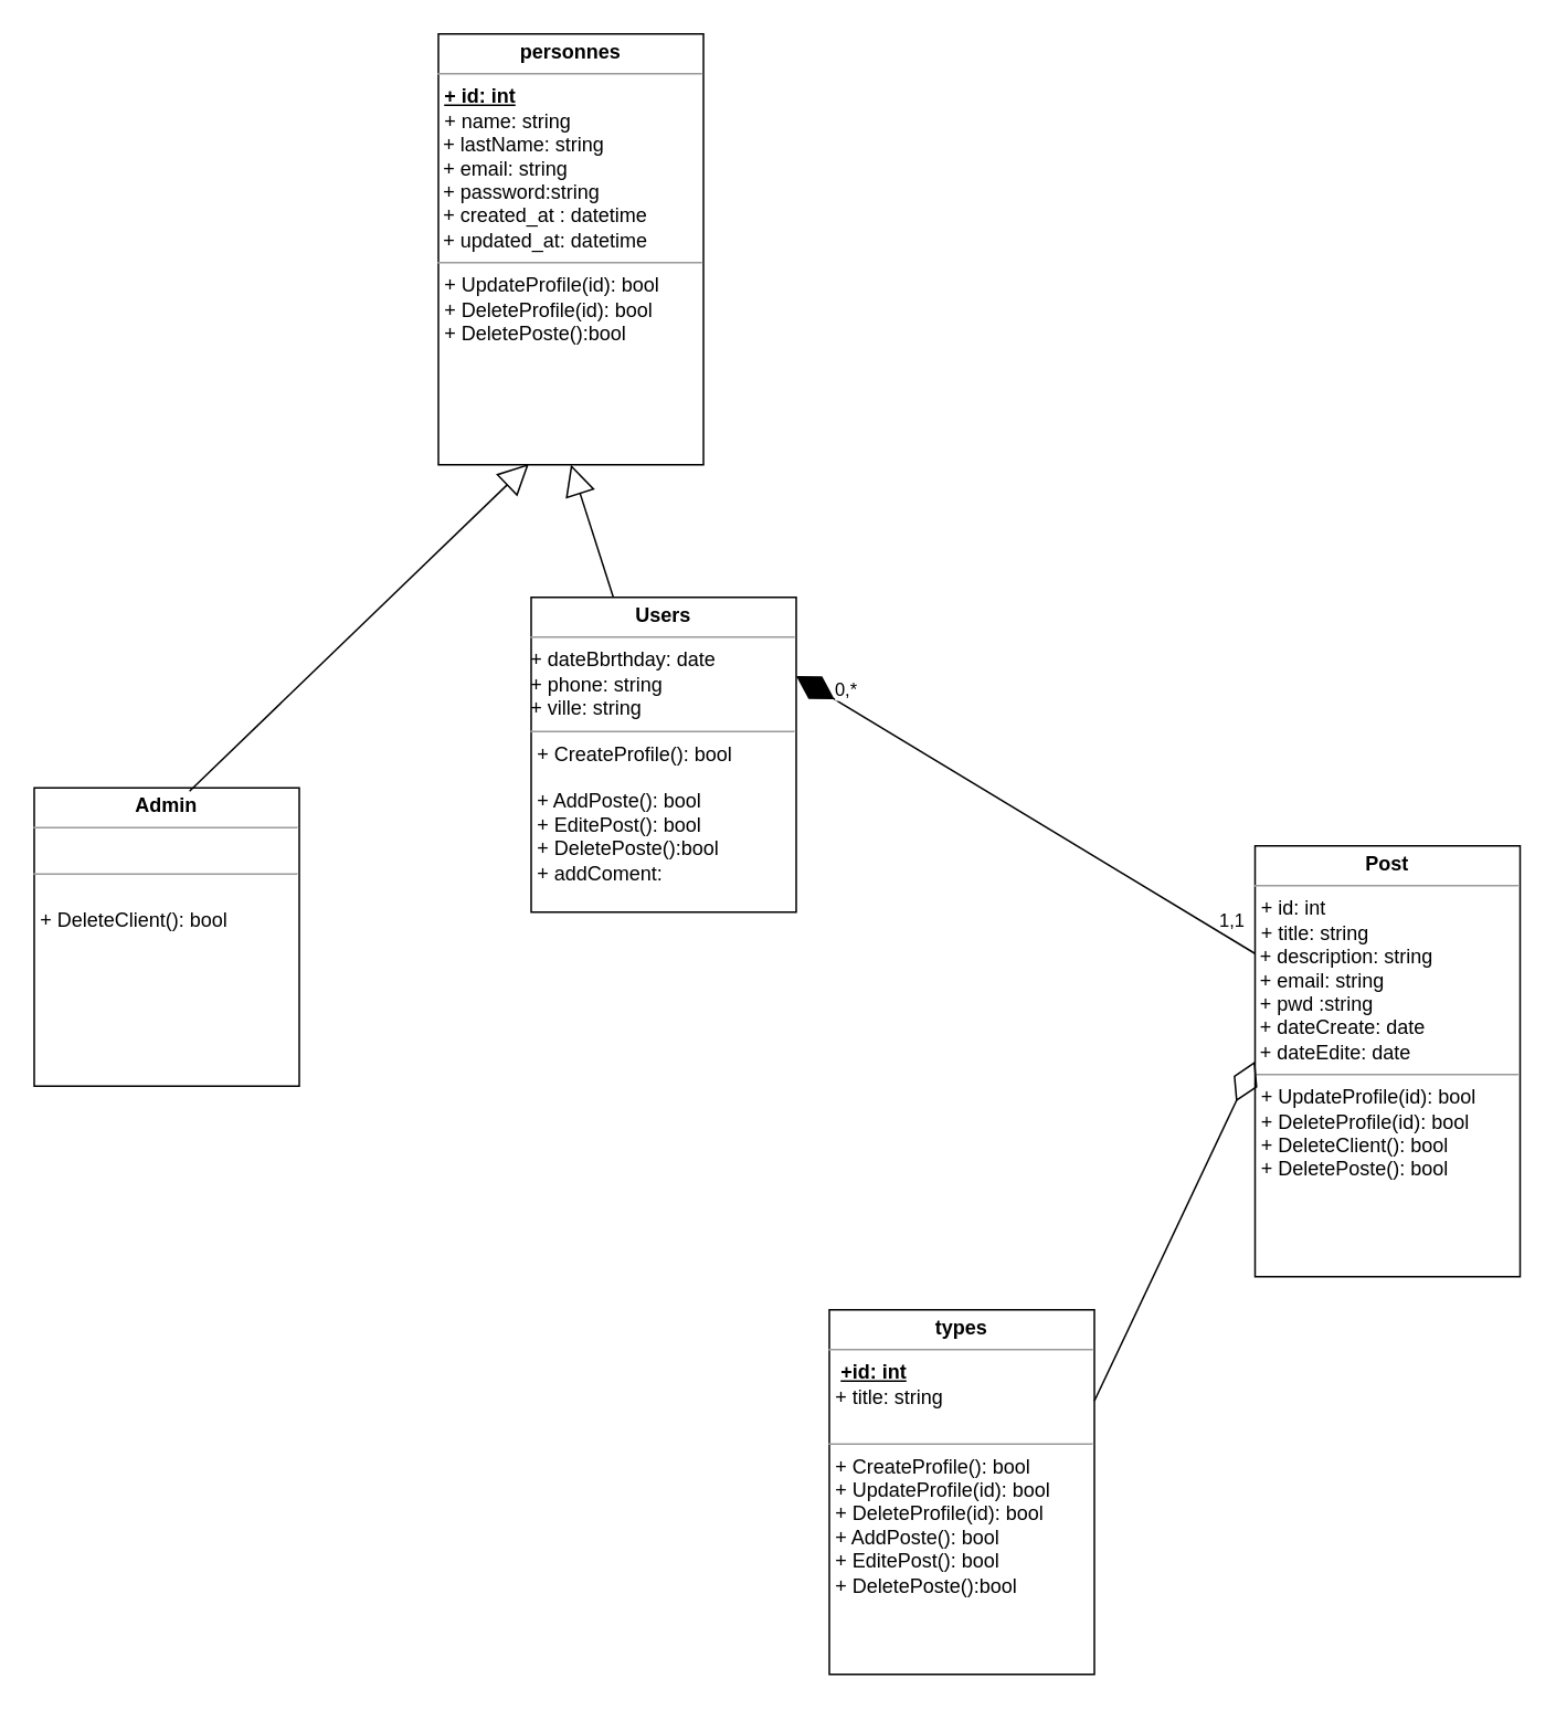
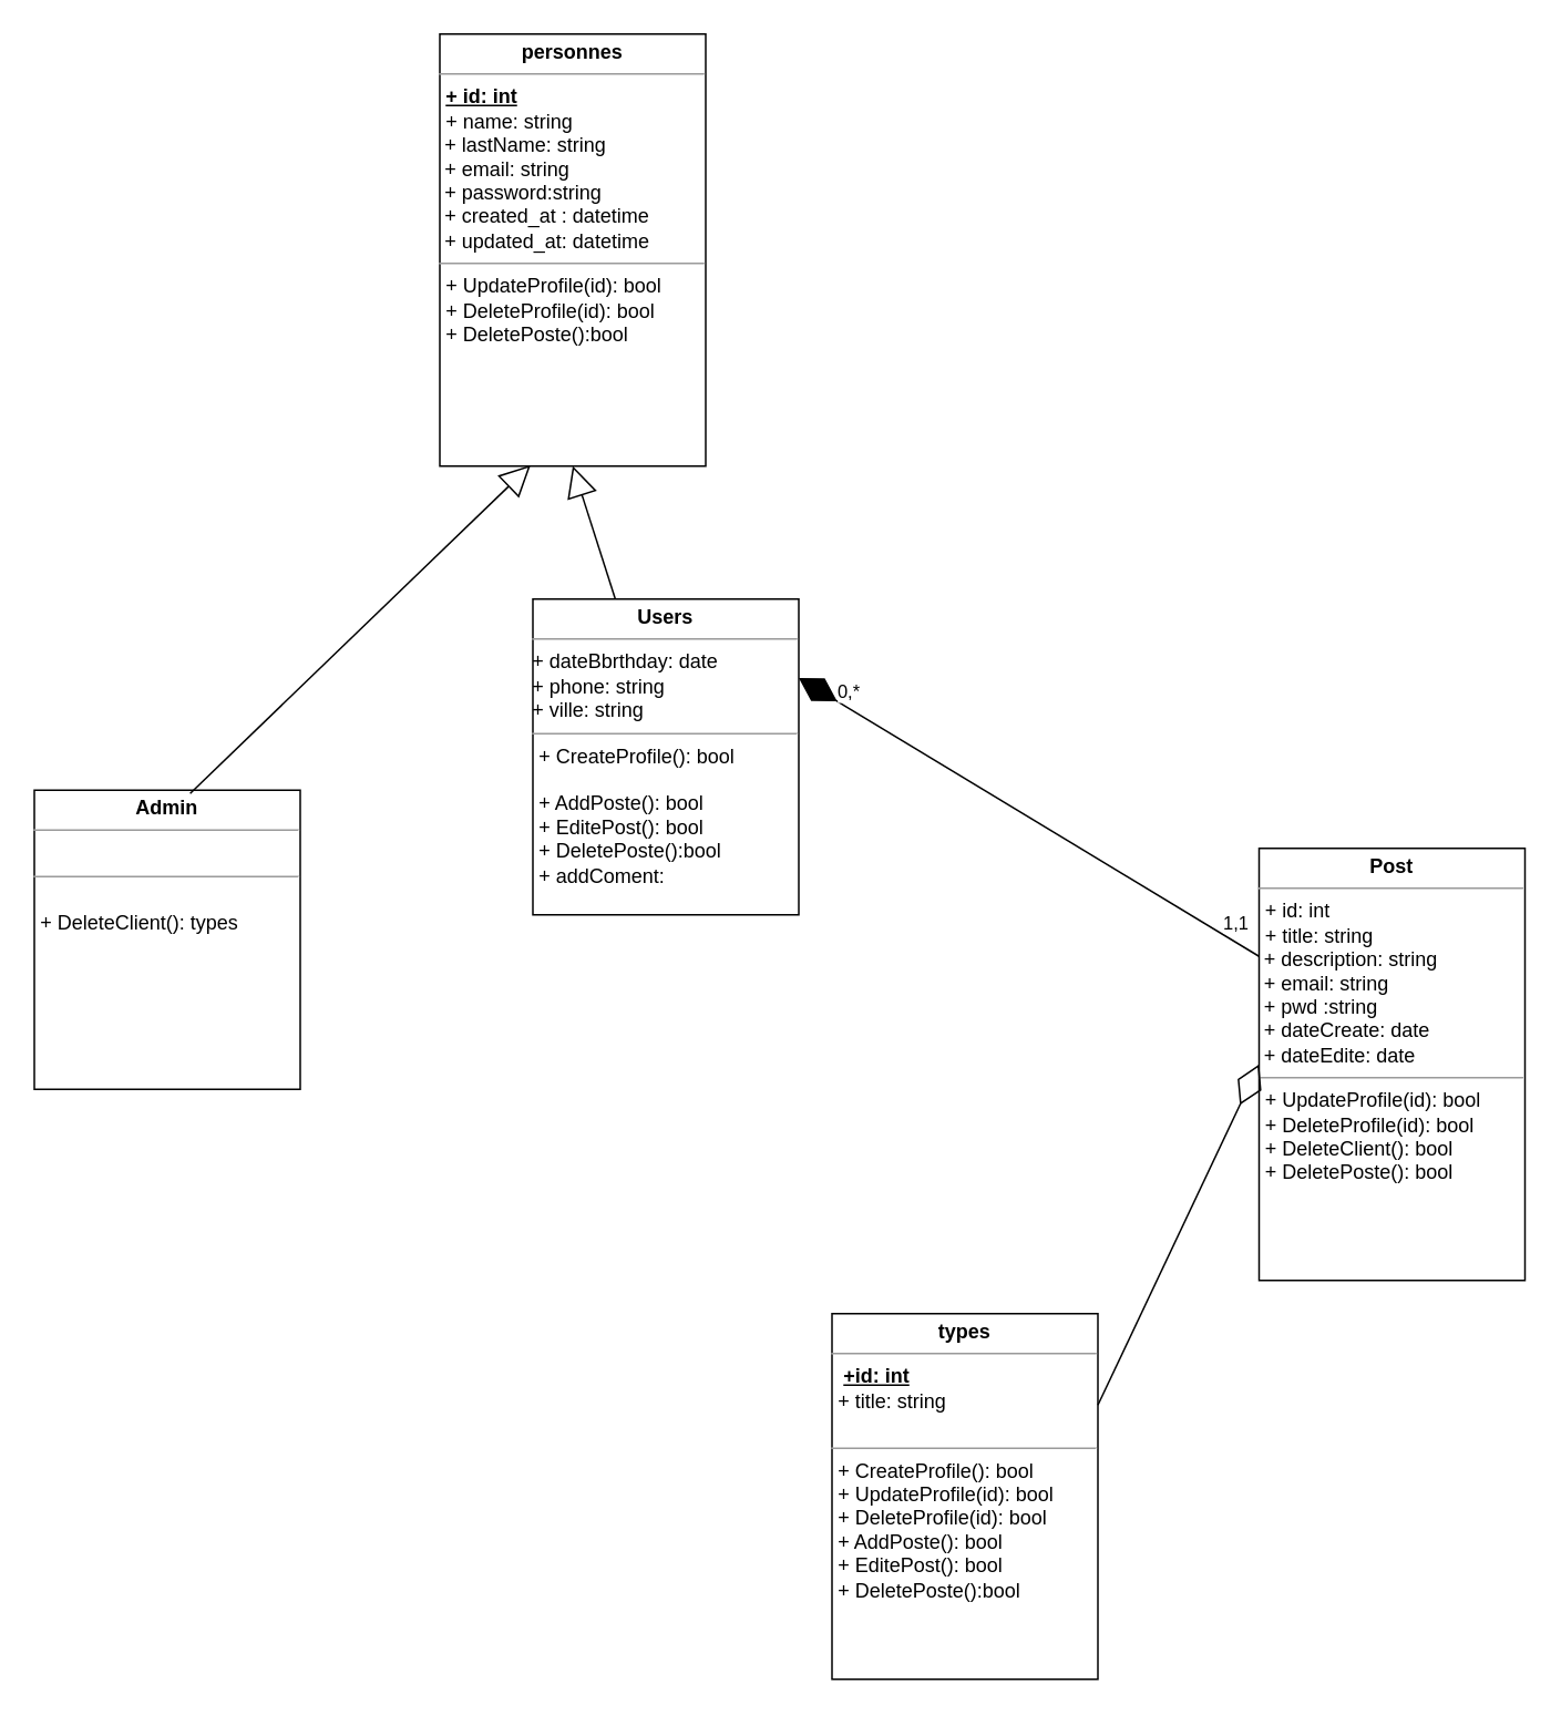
- <mxCell id="2" value="&lt;p style=&quot;margin:0px;margin-top:4px;text-align:center;&quot;&gt;&lt;b&gt;Admin&lt;/b&gt;&lt;/p&gt;&lt;hr size=&quot;1&quot;&gt;&lt;p style=&quot;margin:0px;margin-left:4px;&quot;&gt;&lt;/p&gt;&lt;br&gt;&lt;hr size=&quot;1&quot;&gt;&lt;p style=&quot;margin:0px;margin-left:4px;&quot;&gt;&lt;br&gt;&lt;/p&gt;&lt;p style=&quot;margin:0px;margin-left:4px;&quot;&gt;+ DeleteClient(): bool&lt;/p&gt;" style="verticalAlign=top;align=left;overflow=fill;fontSize=12;fontFamily=Helvetica;html=1;" parent="1" vertex="1"><mxGeometry x="20" y="475" width="160" height="180" as="geometry" /></mxCell>
+ <mxCell id="2" value="&lt;p style=&quot;margin:0px;margin-top:4px;text-align:center;&quot;&gt;&lt;b&gt;Admin&lt;/b&gt;&lt;/p&gt;&lt;hr size=&quot;1&quot;&gt;&lt;p style=&quot;margin:0px;margin-left:4px;&quot;&gt;&lt;/p&gt;&lt;br&gt;&lt;hr size=&quot;1&quot;&gt;&lt;p style=&quot;margin:0px;margin-left:4px;&quot;&gt;&lt;br&gt;&lt;/p&gt;&lt;p style=&quot;margin:0px;margin-left:4px;&quot;&gt;+ DeleteClient(): types&lt;/p&gt;" style="verticalAlign=top;align=left;overflow=fill;fontSize=12;fontFamily=Helvetica;html=1;" parent="1" vertex="1"><mxGeometry x="20" y="475" width="160" height="180" as="geometry" /></mxCell>
